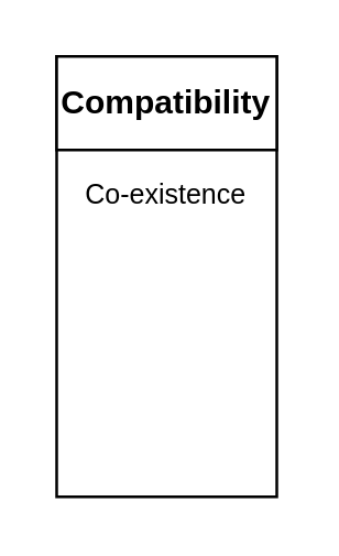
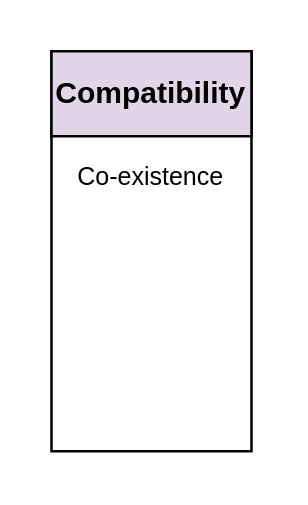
- <mxCell id="4" value="Compatibility" style="rounded=0;whiteSpace=wrap;html=1;fontStyle=1" parent="2" vertex="1"><mxGeometry width="80" height="34" as="geometry" /></mxCell>
+ <mxCell id="4" value="Compatibility" style="rounded=0;whiteSpace=wrap;html=1;fontStyle=1;fillColor=#e1d5e7;" parent="2" vertex="1"><mxGeometry width="80" height="34" as="geometry" /></mxCell>
